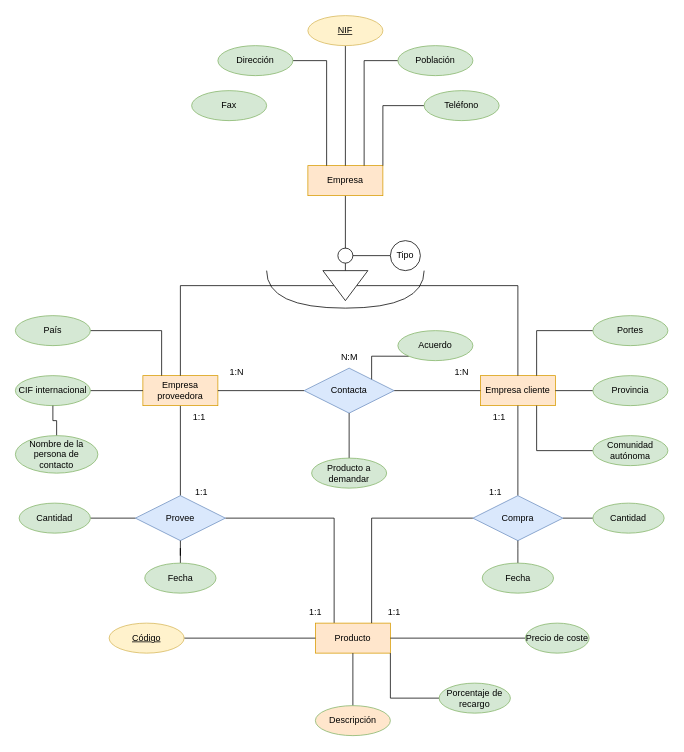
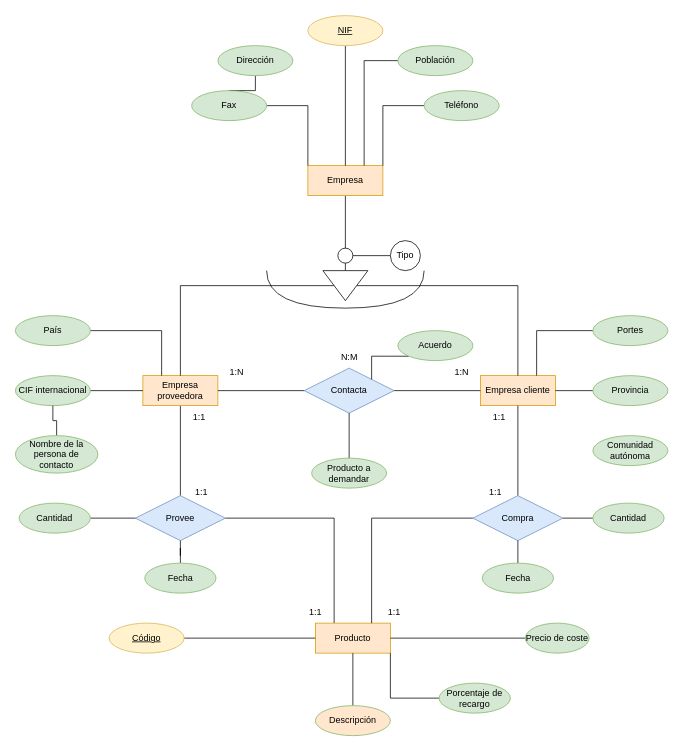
- <mxCell id="16" style="edgeStyle=orthogonalEdgeStyle;rounded=0;orthogonalLoop=1;jettySize=auto;html=1;entryX=0.25;entryY=0;entryDx=0;entryDy=0;endArrow=none;endFill=0;" edge="1" parent="1" source="17" target="8"><mxGeometry relative="1" as="geometry" /></mxCell>
+ <mxCell id="16" style="edgeStyle=orthogonalEdgeStyle;rounded=0;orthogonalLoop=1;jettySize=auto;html=1;endArrow=none;endFill=0;" edge="1" parent="1" source="17" target="23"><mxGeometry relative="1" as="geometry" /></mxCell>
+ <mxCell id="22" style="edgeStyle=orthogonalEdgeStyle;rounded=0;orthogonalLoop=1;jettySize=auto;html=1;entryX=0;entryY=0;entryDx=0;entryDy=0;endArrow=none;endFill=0;" edge="1" parent="1" source="23" target="8"><mxGeometry relative="1" as="geometry" /></mxCell>
- <mxCell id="26" style="edgeStyle=orthogonalEdgeStyle;rounded=0;orthogonalLoop=1;jettySize=auto;html=1;entryX=0.75;entryY=1;entryDx=0;entryDy=0;endArrow=none;endFill=0;" edge="1" parent="1" source="27" target="4"><mxGeometry relative="1" as="geometry" /></mxCell>
